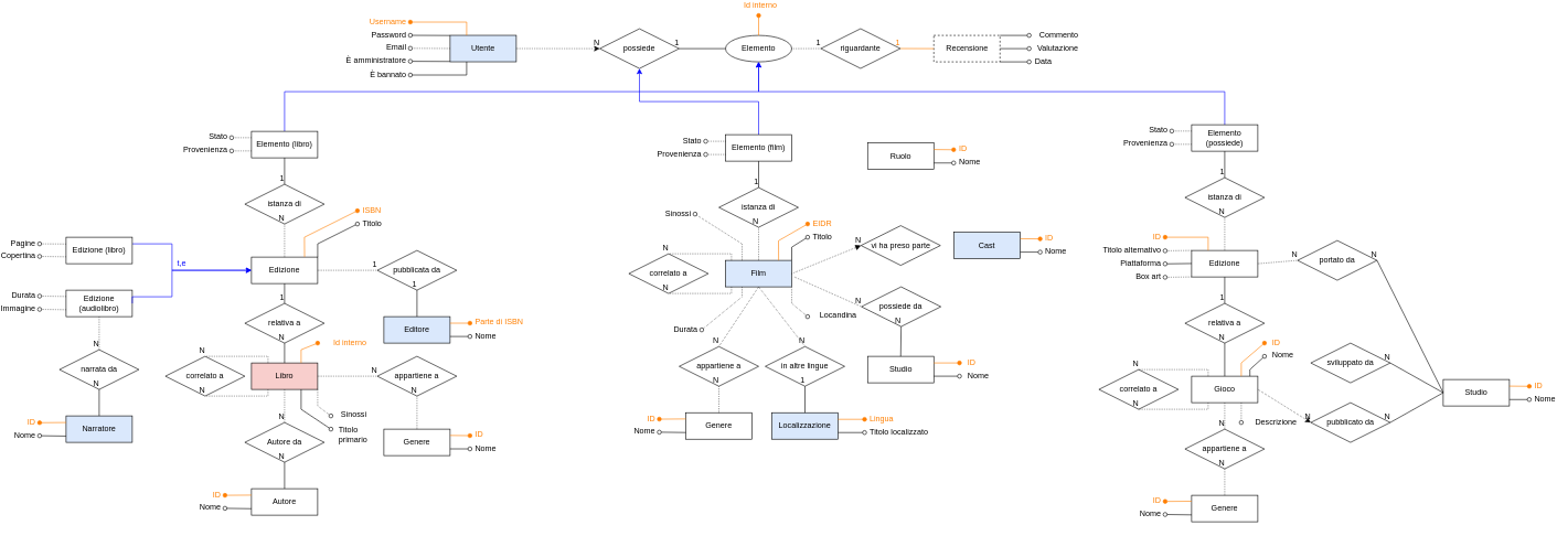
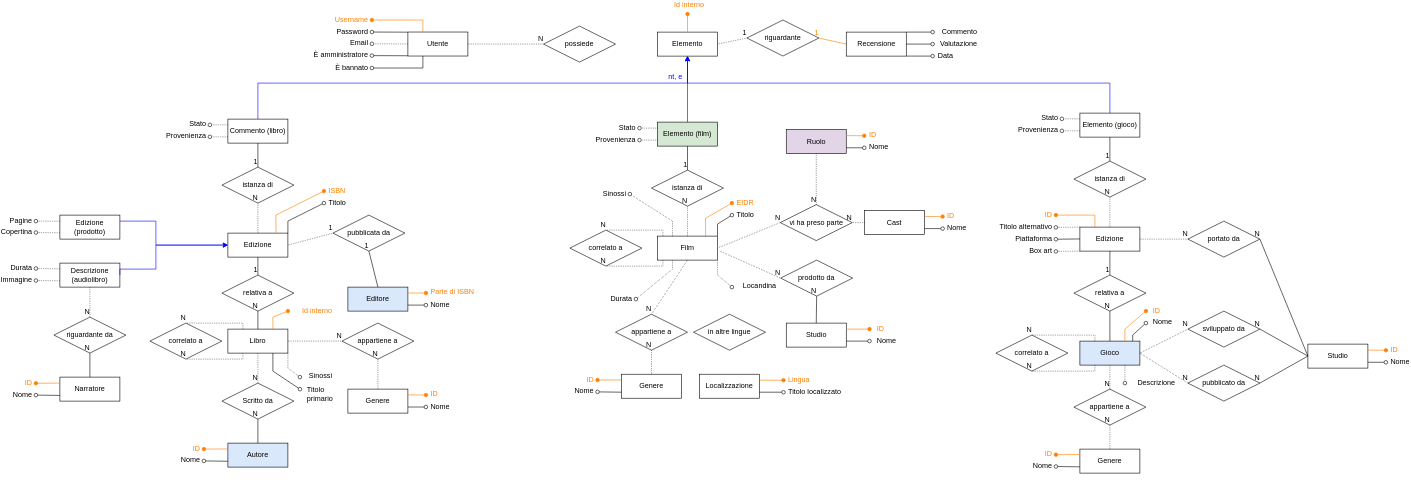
- <mxCell id="2" value="Utente" style="whiteSpace=wrap;html=1;align=center;fillColor=#dae8fc;" parent="1" vertex="1"><mxGeometry x="640" y="49.88" width="100" height="40" as="geometry" /></mxCell>
+ <mxCell id="2" value="Utente" style="whiteSpace=wrap;html=1;align=center;" parent="1" vertex="1"><mxGeometry x="640" y="49.88" width="100" height="40" as="geometry" /></mxCell>
- <mxCell id="11" value="" style="endArrow=classic;html=1;rounded=0;dashed=1;dashPattern=1 2;entryX=0;entryY=0.5;entryDx=0;entryDy=0;exitX=1;exitY=0.5;exitDx=0;exitDy=0;" parent="1" source="2" target="3" edge="1"><mxGeometry relative="1" as="geometry"><mxPoint x="796" y="70" as="sourcePoint" /><mxPoint x="916" y="170" as="targetPoint" /></mxGeometry></mxCell>
+ <mxCell id="11" value="" style="endArrow=none;html=1;rounded=0;dashed=1;dashPattern=1 2;entryX=0;entryY=0.5;entryDx=0;entryDy=0;exitX=1;exitY=0.5;exitDx=0;exitDy=0;" parent="1" source="2" target="3" edge="1"><mxGeometry relative="1" as="geometry"><mxPoint x="796" y="70" as="sourcePoint" /><mxPoint x="916" y="170" as="targetPoint" /></mxGeometry></mxCell>
- <mxCell id="13" value="" style="endArrow=none;html=1;rounded=0;entryX=1;entryY=0.5;entryDx=0;entryDy=0;exitX=0;exitY=0.5;exitDx=0;exitDy=0;" parent="1" source="4" target="3" edge="1"><mxGeometry relative="1" as="geometry"><mxPoint x="816" y="320" as="sourcePoint" /><mxPoint x="976" y="320" as="targetPoint" /></mxGeometry></mxCell>
- <mxCell id="14" value="1" style="resizable=0;html=1;align=right;verticalAlign=bottom;" parent="13" connectable="0" vertex="1"><mxGeometry x="1" relative="1" as="geometry" /></mxCell>
- <mxCell id="4" value="Elemento" style="ellipse;whiteSpace=wrap;html=1;align=center;" parent="1" vertex="1"><mxGeometry x="1056" y="50" width="100" height="40" as="geometry" /></mxCell>
+ <mxCell id="4" value="Elemento" style="whiteSpace=wrap;html=1;align=center;" parent="1" vertex="1"><mxGeometry x="1056" y="50" width="100" height="40" as="geometry" /></mxCell>
- <mxCell id="15" value="riguardante" style="shape=rhombus;perimeter=rhombusPerimeter;whiteSpace=wrap;html=1;align=center;" parent="1" vertex="1"><mxGeometry x="1200" y="39.88" width="120" height="60" as="geometry" /></mxCell>
+ <mxCell id="15" value="riguardante" style="shape=rhombus;perimeter=rhombusPerimeter;whiteSpace=wrap;html=1;align=center;" parent="1" vertex="1"><mxGeometry x="1205" y="29.88" width="120" height="60" as="geometry" /></mxCell>
- <mxCell id="16" value="Recensione" style="whiteSpace=wrap;html=1;align=center;dashed=1;" parent="1" vertex="1"><mxGeometry x="1370.59" y="50" width="100" height="40" as="geometry" /></mxCell>
+ <mxCell id="16" value="Recensione" style="whiteSpace=wrap;html=1;align=center;" parent="1" vertex="1"><mxGeometry x="1370.59" y="50" width="100" height="40" as="geometry" /></mxCell>
+ <mxCell id="226" value="&lt;div&gt;&lt;font color=&quot;#0000FF&quot;&gt;nt, e&lt;/font&gt;&lt;/div&gt;" style="text;html=1;strokeColor=none;fillColor=none;align=center;verticalAlign=middle;whiteSpace=wrap;rounded=0;" parent="1" vertex="1"><mxGeometry x="1066" y="115" width="40" height="20" as="geometry" /></mxCell>
- <mxCell id="7" style="edgeStyle=orthogonalEdgeStyle;rounded=0;orthogonalLoop=1;jettySize=auto;html=1;exitX=0.5;exitY=0;exitDx=0;exitDy=0;strokeColor=#0000FF;" parent="1" source="8" target="3" edge="1"><mxGeometry relative="1" as="geometry" /></mxCell>
+ <mxCell id="7" style="edgeStyle=orthogonalEdgeStyle;rounded=0;orthogonalLoop=1;jettySize=auto;html=1;exitX=0.5;exitY=0;exitDx=0;exitDy=0;entryX=0.5;entryY=1;entryDx=0;entryDy=0;strokeColor=#0000FF;" parent="1" source="8" target="4" edge="1"><mxGeometry relative="1" as="geometry" /></mxCell>
- <mxCell id="10" value="Elemento (possiede)" style="whiteSpace=wrap;html=1;align=center;" parent="1" vertex="1"><mxGeometry x="1760" y="185" width="100" height="40" as="geometry" /></mxCell>
+ <mxCell id="10" value="Elemento (gioco)" style="whiteSpace=wrap;html=1;align=center;" parent="1" vertex="1"><mxGeometry x="1760" y="185" width="100" height="40" as="geometry" /></mxCell>
- <mxCell id="6" value="Elemento (libro)" style="whiteSpace=wrap;html=1;align=center;" parent="1" vertex="1"><mxGeometry x="340" y="195" width="100" height="40" as="geometry" /></mxCell>
+ <mxCell id="6" value="Commento (libro)" style="whiteSpace=wrap;html=1;align=center;" parent="1" vertex="1"><mxGeometry x="340" y="195" width="100" height="40" as="geometry" /></mxCell>
- <mxCell id="8" value="Elemento (film)" style="whiteSpace=wrap;html=1;align=center;" parent="1" vertex="1"><mxGeometry x="1056" y="200" width="100" height="40" as="geometry" /></mxCell>
+ <mxCell id="8" value="Elemento (film)" style="whiteSpace=wrap;html=1;align=center;fillColor=#d5e8d4;" parent="1" vertex="1"><mxGeometry x="1056" y="200" width="100" height="40" as="geometry" /></mxCell>
- <mxCell id="57" value="Ruolo" style="whiteSpace=wrap;html=1;align=center;" parent="1" vertex="1"><mxGeometry x="1270.59" y="212.5" width="100" height="40" as="geometry" /></mxCell>
+ <mxCell id="57" value="Ruolo" style="whiteSpace=wrap;html=1;align=center;fillColor=#e1d5e7;" parent="1" vertex="1"><mxGeometry x="1270.59" y="212.5" width="100" height="40" as="geometry" /></mxCell>
+ <mxCell id="257" value="" style="endArrow=none;html=1;rounded=0;dashed=1;dashPattern=1 2;entryX=0.5;entryY=0;entryDx=0;entryDy=0;exitX=0.5;exitY=1;exitDx=0;exitDy=0;" parent="1" source="57" target="74" edge="1"><mxGeometry relative="1" as="geometry"><mxPoint x="1215.41" y="325" as="sourcePoint" /><mxPoint x="1320" y="282.5" as="targetPoint" /></mxGeometry></mxCell>
+ <mxCell id="258" value="N" style="resizable=0;html=1;align=right;verticalAlign=bottom;" parent="257" connectable="0" vertex="1"><mxGeometry x="1" relative="1" as="geometry" /></mxCell>
+ <mxCell id="259" value="" style="endArrow=none;html=1;rounded=0;dashed=1;dashPattern=1 2;entryX=1;entryY=0.5;entryDx=0;entryDy=0;exitX=0;exitY=0.5;exitDx=0;exitDy=0;" parent="1" source="58" target="74" edge="1"><mxGeometry relative="1" as="geometry"><mxPoint x="1420.09" y="255" as="sourcePoint" /><mxPoint x="1420.09" y="340" as="targetPoint" /></mxGeometry></mxCell>
+ <mxCell id="260" value="N" style="resizable=0;html=1;align=right;verticalAlign=bottom;" parent="259" connectable="0" vertex="1"><mxGeometry x="1" relative="1" as="geometry" /></mxCell>
- <mxCell id="58" value="Cast" style="whiteSpace=wrap;html=1;align=center;fillColor=#dae8fc;" parent="1" vertex="1"><mxGeometry x="1401.18" y="347.5" width="100" height="40" as="geometry" /></mxCell>
+ <mxCell id="58" value="Cast" style="whiteSpace=wrap;html=1;align=center;" parent="1" vertex="1"><mxGeometry x="1401.18" y="347.5" width="100" height="40" as="geometry" /></mxCell>
- <mxCell id="114" value="" style="endArrow=block;html=1;rounded=0;dashed=1;dashPattern=1 2;entryX=0;entryY=0.5;entryDx=0;entryDy=0;exitX=1;exitY=0.5;exitDx=0;exitDy=0;" parent="1" source="60" target="74" edge="1"><mxGeometry relative="1" as="geometry"><mxPoint x="1076" y="380" as="sourcePoint" /><mxPoint x="1236" y="380" as="targetPoint" /></mxGeometry></mxCell>
+ <mxCell id="114" value="" style="endArrow=none;html=1;rounded=0;dashed=1;dashPattern=1 2;entryX=0;entryY=0.5;entryDx=0;entryDy=0;exitX=1;exitY=0.5;exitDx=0;exitDy=0;" parent="1" source="60" target="74" edge="1"><mxGeometry relative="1" as="geometry"><mxPoint x="1076" y="380" as="sourcePoint" /><mxPoint x="1236" y="380" as="targetPoint" /></mxGeometry></mxCell>
- <mxCell id="24" value="Edizione (libro)" style="whiteSpace=wrap;html=1;align=center;" parent="1" vertex="1"><mxGeometry x="60" y="355" width="100" height="40" as="geometry" /></mxCell>
+ <mxCell id="24" value="Edizione (prodotto)" style="whiteSpace=wrap;html=1;align=center;" parent="1" vertex="1"><mxGeometry x="60" y="355" width="100" height="40" as="geometry" /></mxCell>
- <mxCell id="92" value="portato da" style="shape=rhombus;perimeter=rhombusPerimeter;whiteSpace=wrap;html=1;align=center;strokeColor=#000000;" parent="1" vertex="1"><mxGeometry x="1920" y="360" width="120" height="60" as="geometry" /></mxCell>
+ <mxCell id="92" value="portato da" style="shape=rhombus;perimeter=rhombusPerimeter;whiteSpace=wrap;html=1;align=center;strokeColor=#000000;" parent="1" vertex="1"><mxGeometry x="1940" y="365" width="120" height="60" as="geometry" /></mxCell>
- <mxCell id="227" value="&lt;font color=&quot;#0000FF&quot;&gt;t,e&lt;/font&gt;" style="text;html=1;strokeColor=none;fillColor=none;align=center;verticalAlign=middle;whiteSpace=wrap;rounded=0;" parent="1" vertex="1"><mxGeometry x="220" y="385" width="30" height="20" as="geometry" /></mxCell>
- <mxCell id="41" value="pubblicata da" style="shape=rhombus;perimeter=rhombusPerimeter;whiteSpace=wrap;html=1;align=center;" parent="1" vertex="1"><mxGeometry x="530" y="375" width="120" height="60" as="geometry" /></mxCell>
+ <mxCell id="41" value="pubblicata da" style="shape=rhombus;perimeter=rhombusPerimeter;whiteSpace=wrap;html=1;align=center;" parent="1" vertex="1"><mxGeometry x="515" y="355" width="120" height="60" as="geometry" /></mxCell>
- <mxCell id="60" value="Film" style="whiteSpace=wrap;html=1;align=center;fillColor=#dae8fc;" parent="1" vertex="1"><mxGeometry x="1056" y="390" width="100" height="40" as="geometry" /></mxCell>
+ <mxCell id="60" value="Film" style="whiteSpace=wrap;html=1;align=center;" parent="1" vertex="1"><mxGeometry x="1056" y="390" width="100" height="40" as="geometry" /></mxCell>
- <mxCell id="25" value="Edizione (audiolibro)" style="whiteSpace=wrap;html=1;align=center;" parent="1" vertex="1"><mxGeometry x="60" y="435" width="100" height="40" as="geometry" /></mxCell>
+ <mxCell id="25" value="Descrizione (audiolibro)" style="whiteSpace=wrap;html=1;align=center;" parent="1" vertex="1"><mxGeometry x="60" y="435" width="100" height="40" as="geometry" /></mxCell>
- <mxCell id="64" value="possiede da" style="shape=rhombus;perimeter=rhombusPerimeter;whiteSpace=wrap;html=1;align=center;" parent="1" vertex="1"><mxGeometry x="1261.24" y="430" width="120" height="60" as="geometry" /></mxCell>
+ <mxCell id="64" value="prodotto da" style="shape=rhombus;perimeter=rhombusPerimeter;whiteSpace=wrap;html=1;align=center;" parent="1" vertex="1"><mxGeometry x="1261.24" y="430" width="120" height="60" as="geometry" /></mxCell>
- <mxCell id="80" value="" style="endArrow=none;html=1;rounded=0;dashed=1;dashPattern=1 2;exitX=0.5;exitY=1;exitDx=0;exitDy=0;entryX=0.5;entryY=0;entryDx=0;entryDy=0;" parent="1" source="60" target="79" edge="1"><mxGeometry relative="1" as="geometry"><mxPoint x="896" y="720" as="sourcePoint" /><mxPoint x="1056" y="720" as="targetPoint" /></mxGeometry></mxCell>
- <mxCell id="81" value="N" style="resizable=0;html=1;align=right;verticalAlign=bottom;" parent="80" connectable="0" vertex="1"><mxGeometry x="1" relative="1" as="geometry" /></mxCell>
- <mxCell id="45" value="narrata da" style="shape=rhombus;perimeter=rhombusPerimeter;whiteSpace=wrap;html=1;align=center;strokeColor=#000000;" parent="1" vertex="1"><mxGeometry x="50" y="525" width="120" height="60" as="geometry" /></mxCell>
+ <mxCell id="45" value="riguardante da" style="shape=rhombus;perimeter=rhombusPerimeter;whiteSpace=wrap;html=1;align=center;strokeColor=#000000;" parent="1" vertex="1"><mxGeometry x="50" y="525" width="120" height="60" as="geometry" /></mxCell>
- <mxCell id="31" value="Libro" style="whiteSpace=wrap;html=1;align=center;fillColor=#f8cecc;" parent="1" vertex="1"><mxGeometry x="340" y="545" width="100" height="40" as="geometry" /></mxCell>
+ <mxCell id="31" value="Libro" style="whiteSpace=wrap;html=1;align=center;" parent="1" vertex="1"><mxGeometry x="340" y="545" width="100" height="40" as="geometry" /></mxCell>
+ <mxCell id="118" value="" style="endArrow=none;html=1;rounded=0;dashed=1;dashPattern=1 2;exitX=1;exitY=0.5;exitDx=0;exitDy=0;entryX=0;entryY=0.5;entryDx=0;entryDy=0;" parent="1" source="61" target="53" edge="1"><mxGeometry relative="1" as="geometry"><mxPoint x="1740" y="695" as="sourcePoint" /><mxPoint x="1900" y="695" as="targetPoint" /></mxGeometry></mxCell>
+ <mxCell id="119" value="N" style="resizable=0;html=1;align=right;verticalAlign=bottom;" parent="118" connectable="0" vertex="1"><mxGeometry x="1" relative="1" as="geometry" /></mxCell>
- <mxCell id="61" value="Gioco" style="whiteSpace=wrap;html=1;align=center;" parent="1" vertex="1"><mxGeometry x="1760" y="565" width="100" height="40" as="geometry" /></mxCell>
+ <mxCell id="61" value="Gioco" style="whiteSpace=wrap;html=1;align=center;fillColor=#dae8fc;" parent="1" vertex="1"><mxGeometry x="1760" y="565" width="100" height="40" as="geometry" /></mxCell>
- <mxCell id="82" value="" style="endArrow=none;html=1;rounded=0;entryX=0.5;entryY=1;entryDx=0;entryDy=0;exitX=0.5;exitY=0;exitDx=0;exitDy=0;" parent="1" source="55" target="79" edge="1"><mxGeometry relative="1" as="geometry"><mxPoint x="816" y="740.19" as="sourcePoint" /><mxPoint x="976" y="740.19" as="targetPoint" /></mxGeometry></mxCell>
- <mxCell id="83" value="1" style="resizable=0;html=1;align=right;verticalAlign=bottom;" parent="82" connectable="0" vertex="1"><mxGeometry x="1" relative="1" as="geometry" /></mxCell>
- <mxCell id="116" value="" style="endArrow=classic;html=1;rounded=0;dashed=1;dashPattern=1 2;entryX=0;entryY=0.5;entryDx=0;entryDy=0;exitX=1;exitY=0.5;exitDx=0;exitDy=0;" parent="1" source="61" target="51" edge="1"><mxGeometry relative="1" as="geometry"><mxPoint x="1740" y="695" as="sourcePoint" /><mxPoint x="1900" y="695" as="targetPoint" /></mxGeometry></mxCell>
+ <mxCell id="116" value="" style="endArrow=none;html=1;rounded=0;dashed=1;dashPattern=1 2;entryX=0;entryY=0.5;entryDx=0;entryDy=0;exitX=1;exitY=0.5;exitDx=0;exitDy=0;" parent="1" source="61" target="51" edge="1"><mxGeometry relative="1" as="geometry"><mxPoint x="1740" y="695" as="sourcePoint" /><mxPoint x="1900" y="695" as="targetPoint" /></mxGeometry></mxCell>
- <mxCell id="55" value="Localizzazione" style="whiteSpace=wrap;html=1;align=center;fillColor=#dae8fc;" parent="1" vertex="1"><mxGeometry x="1126" y="620.19" width="100" height="40" as="geometry" /></mxCell>
+ <mxCell id="55" value="Localizzazione" style="whiteSpace=wrap;html=1;align=center;" parent="1" vertex="1"><mxGeometry x="1126" y="620.19" width="100" height="40" as="geometry" /></mxCell>
- <mxCell id="46" value="Narratore" style="whiteSpace=wrap;html=1;align=center;strokeColor=#000000;fillColor=#dae8fc;" parent="1" vertex="1"><mxGeometry x="60" y="625" width="100" height="40" as="geometry" /></mxCell>
+ <mxCell id="46" value="Narratore" style="whiteSpace=wrap;html=1;align=center;strokeColor=#000000;" parent="1" vertex="1"><mxGeometry x="60" y="625" width="100" height="40" as="geometry" /></mxCell>
- <mxCell id="38" value="Autore da" style="shape=rhombus;perimeter=rhombusPerimeter;whiteSpace=wrap;html=1;align=center;" parent="1" vertex="1"><mxGeometry x="330" y="635" width="120" height="60" as="geometry" /></mxCell>
+ <mxCell id="38" value="Scritto da" style="shape=rhombus;perimeter=rhombusPerimeter;whiteSpace=wrap;html=1;align=center;" parent="1" vertex="1"><mxGeometry x="330" y="635" width="120" height="60" as="geometry" /></mxCell>
- <mxCell id="37" value="Autore" style="whiteSpace=wrap;html=1;align=center;" parent="1" vertex="1"><mxGeometry x="340" y="735" width="100" height="40" as="geometry" /></mxCell>
+ <mxCell id="37" value="Autore" style="whiteSpace=wrap;html=1;align=center;fillColor=#dae8fc;" parent="1" vertex="1"><mxGeometry x="340" y="735" width="100" height="40" as="geometry" /></mxCell>
